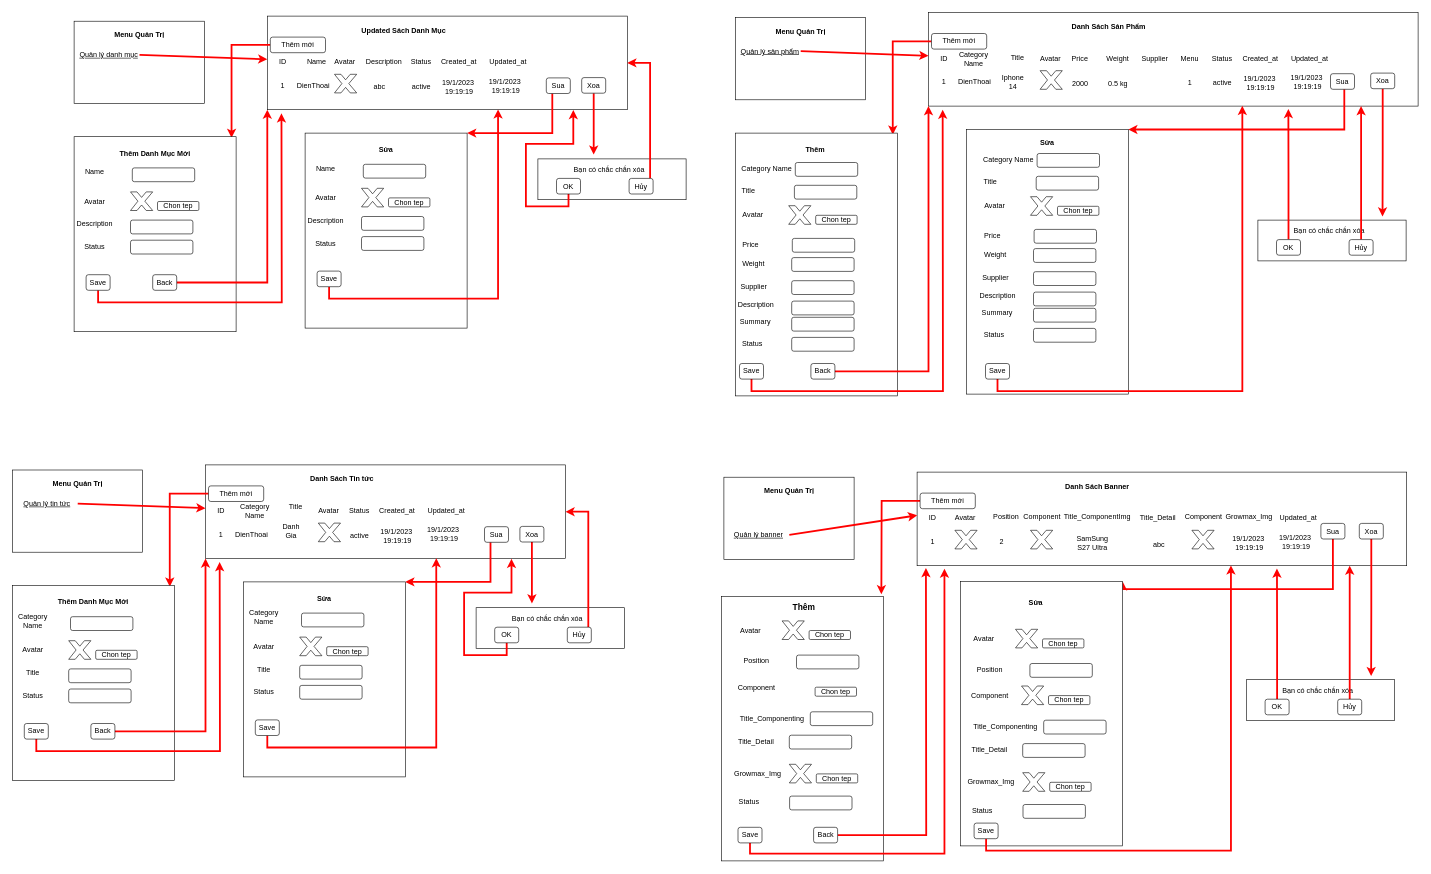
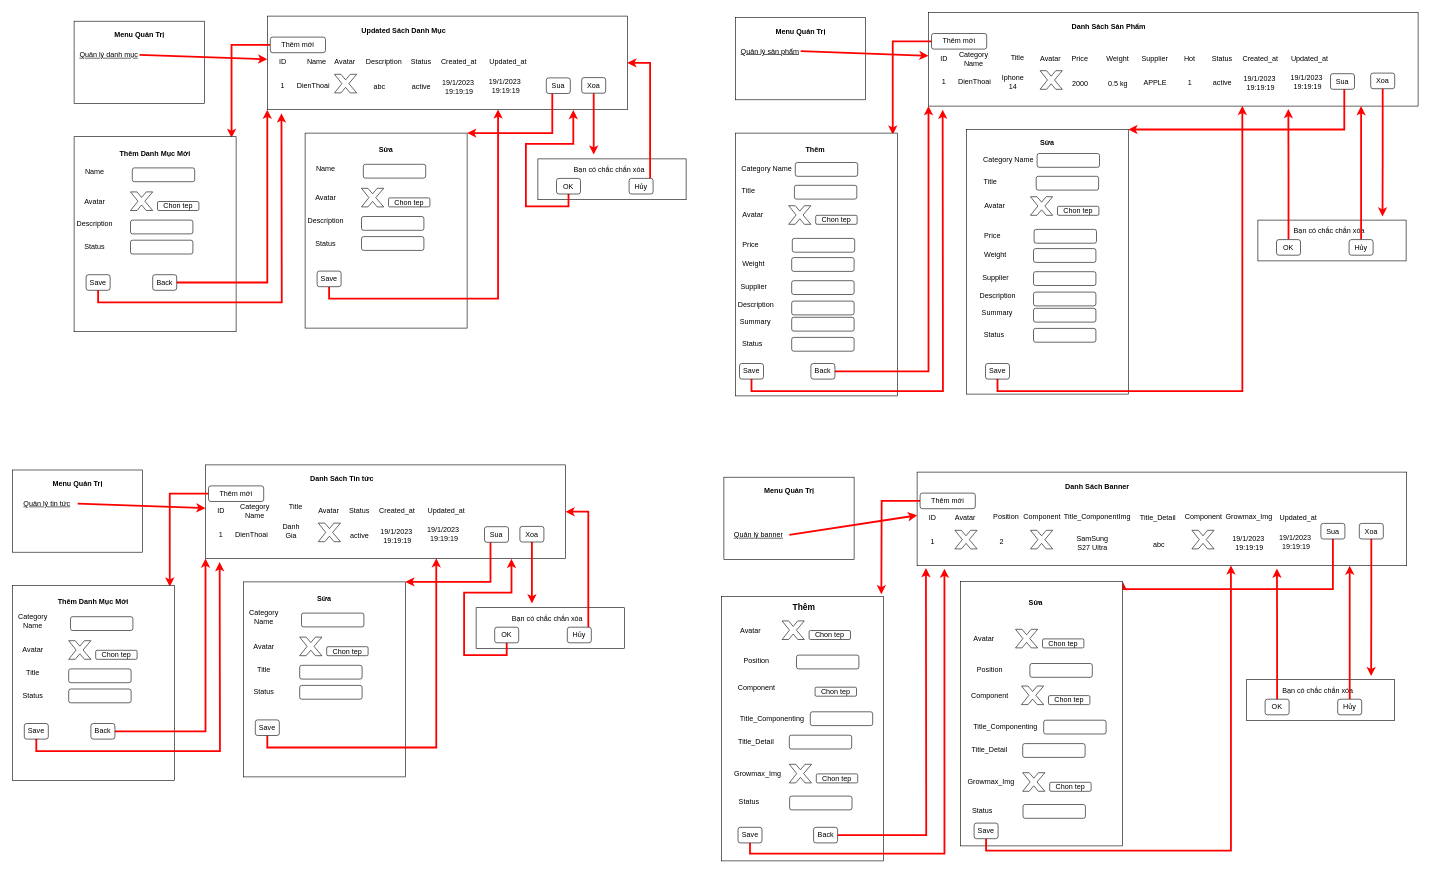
- <mxCell id="119" value="Menu" style="text;html=1;strokeColor=none;fillColor=none;align=center;verticalAlign=middle;whiteSpace=wrap;rounded=0;" parent="1" vertex="1"><mxGeometry x="1963" y="82" width="39" height="32" as="geometry" /></mxCell>
+ <mxCell id="119" value="Hot" style="text;html=1;strokeColor=none;fillColor=none;align=center;verticalAlign=middle;whiteSpace=wrap;rounded=0;" parent="1" vertex="1"><mxGeometry x="1963" y="82" width="39" height="32" as="geometry" /></mxCell>
+ <mxCell id="118" value="APPLE" style="text;html=1;strokeColor=none;fillColor=none;align=center;verticalAlign=middle;whiteSpace=wrap;rounded=0;" parent="1" vertex="1"><mxGeometry x="1907" y="121" width="36" height="32" as="geometry" /></mxCell>
